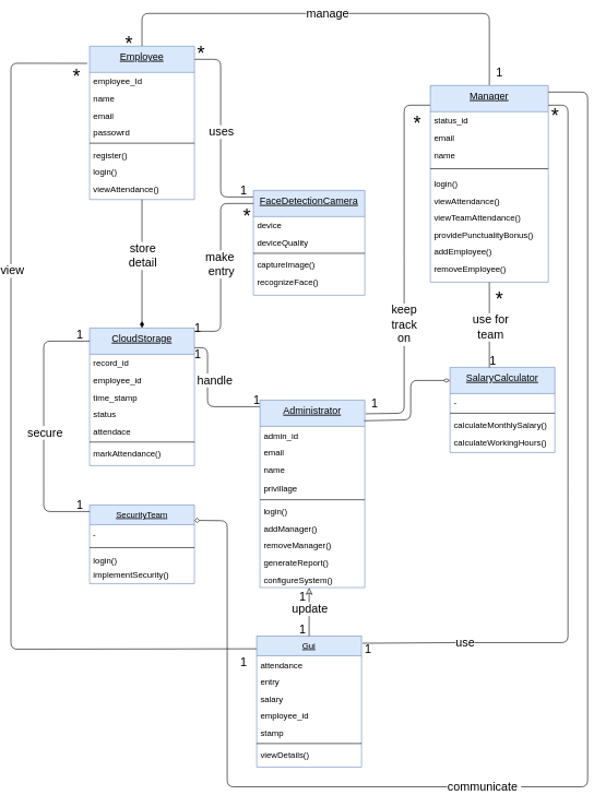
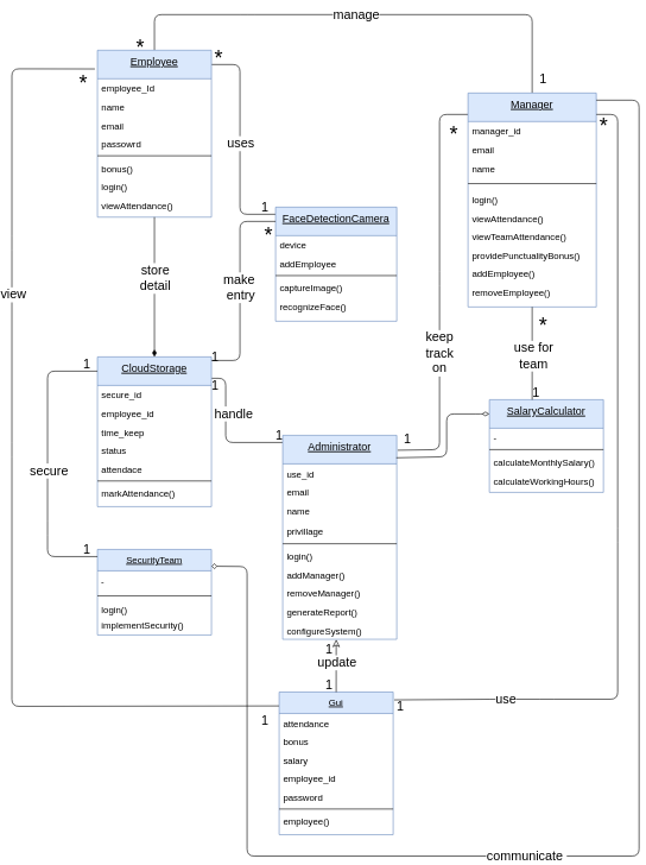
- <mxCell id="26" value="status_id" style="text;align=left;verticalAlign=top;spacingLeft=4;spacingRight=4;overflow=hidden;rotatable=0;points=[[0,0.5],[1,0.5]];portConstraint=eastwest;fontSize=13;" vertex="1" parent="25"><mxGeometry y="40" width="180" height="26" as="geometry" /></mxCell>
+ <mxCell id="26" value="manager_id" style="text;align=left;verticalAlign=top;spacingLeft=4;spacingRight=4;overflow=hidden;rotatable=0;points=[[0,0.5],[1,0.5]];portConstraint=eastwest;fontSize=13;" vertex="1" parent="25"><mxGeometry y="40" width="180" height="26" as="geometry" /></mxCell>
- <mxCell id="69" value="register()" style="text;align=left;verticalAlign=top;spacingLeft=4;spacingRight=4;overflow=hidden;rotatable=0;points=[[0,0.5],[1,0.5]];portConstraint=eastwest;fontSize=13;" vertex="1" parent="63"><mxGeometry y="152" width="160" height="26" as="geometry" /></mxCell>
+ <mxCell id="69" value="bonus()" style="text;align=left;verticalAlign=top;spacingLeft=4;spacingRight=4;overflow=hidden;rotatable=0;points=[[0,0.5],[1,0.5]];portConstraint=eastwest;fontSize=13;" vertex="1" parent="63"><mxGeometry y="152" width="160" height="26" as="geometry" /></mxCell>
- <mxCell id="38" value="deviceQuality" style="text;align=left;verticalAlign=top;spacingLeft=4;spacingRight=4;overflow=hidden;rotatable=0;points=[[0,0.5],[1,0.5]];portConstraint=eastwest;rounded=0;shadow=0;html=0;fontSize=13;" vertex="1" parent="36"><mxGeometry y="66" width="170" height="26" as="geometry" /></mxCell>
+ <mxCell id="38" value="addEmployee" style="text;align=left;verticalAlign=top;spacingLeft=4;spacingRight=4;overflow=hidden;rotatable=0;points=[[0,0.5],[1,0.5]];portConstraint=eastwest;rounded=0;shadow=0;html=0;fontSize=13;" vertex="1" parent="36"><mxGeometry y="66" width="170" height="26" as="geometry" /></mxCell>
- <mxCell id="43" value="record_id" style="text;align=left;verticalAlign=top;spacingLeft=4;spacingRight=4;overflow=hidden;rotatable=0;points=[[0,0.5],[1,0.5]];portConstraint=eastwest;fontSize=13;" vertex="1" parent="42"><mxGeometry y="40" width="160" height="26" as="geometry" /></mxCell>
+ <mxCell id="43" value="secure_id" style="text;align=left;verticalAlign=top;spacingLeft=4;spacingRight=4;overflow=hidden;rotatable=0;points=[[0,0.5],[1,0.5]];portConstraint=eastwest;fontSize=13;" vertex="1" parent="42"><mxGeometry y="40" width="160" height="26" as="geometry" /></mxCell>
- <mxCell id="45" value="time_stamp" style="text;align=left;verticalAlign=top;spacingLeft=4;spacingRight=4;overflow=hidden;rotatable=0;points=[[0,0.5],[1,0.5]];portConstraint=eastwest;rounded=0;shadow=0;html=0;fontSize=13;" vertex="1" parent="42"><mxGeometry y="92" width="160" height="26" as="geometry" /></mxCell>
+ <mxCell id="45" value="time_keep" style="text;align=left;verticalAlign=top;spacingLeft=4;spacingRight=4;overflow=hidden;rotatable=0;points=[[0,0.5],[1,0.5]];portConstraint=eastwest;rounded=0;shadow=0;html=0;fontSize=13;" vertex="1" parent="42"><mxGeometry y="92" width="160" height="26" as="geometry" /></mxCell>
- <mxCell id="15" value="admin_id" style="text;align=left;verticalAlign=top;spacingLeft=4;spacingRight=4;overflow=hidden;rotatable=0;points=[[0,0.5],[1,0.5]];portConstraint=eastwest;fontSize=13;" vertex="1" parent="14"><mxGeometry y="40" width="160" height="26" as="geometry" /></mxCell>
+ <mxCell id="15" value="use_id" style="text;align=left;verticalAlign=top;spacingLeft=4;spacingRight=4;overflow=hidden;rotatable=0;points=[[0,0.5],[1,0.5]];portConstraint=eastwest;fontSize=13;" vertex="1" parent="14"><mxGeometry y="40" width="160" height="26" as="geometry" /></mxCell>
- <mxCell id="52" value="entry" style="text;align=left;verticalAlign=top;spacingLeft=4;spacingRight=4;overflow=hidden;rotatable=0;points=[[0,0.5],[1,0.5]];portConstraint=eastwest;fontSize=13;" vertex="1" parent="50"><mxGeometry y="56" width="160" height="26" as="geometry" /></mxCell>
+ <mxCell id="52" value="bonus" style="text;align=left;verticalAlign=top;spacingLeft=4;spacingRight=4;overflow=hidden;rotatable=0;points=[[0,0.5],[1,0.5]];portConstraint=eastwest;fontSize=13;" vertex="1" parent="50"><mxGeometry y="56" width="160" height="26" as="geometry" /></mxCell>
- <mxCell id="55" value="stamp" style="text;align=left;verticalAlign=top;spacingLeft=4;spacingRight=4;overflow=hidden;rotatable=0;points=[[0,0.5],[1,0.5]];portConstraint=eastwest;rounded=0;shadow=0;html=0;fontSize=13;" vertex="1" parent="50"><mxGeometry y="134" width="160" height="26" as="geometry" /></mxCell>
+ <mxCell id="55" value="password" style="text;align=left;verticalAlign=top;spacingLeft=4;spacingRight=4;overflow=hidden;rotatable=0;points=[[0,0.5],[1,0.5]];portConstraint=eastwest;rounded=0;shadow=0;html=0;fontSize=13;" vertex="1" parent="50"><mxGeometry y="134" width="160" height="26" as="geometry" /></mxCell>
- <mxCell id="57" value="viewDetails()" style="text;align=left;verticalAlign=top;spacingLeft=4;spacingRight=4;overflow=hidden;rotatable=0;points=[[0,0.5],[1,0.5]];portConstraint=eastwest;fontSize=13;" vertex="1" parent="50"><mxGeometry y="168" width="160" height="26" as="geometry" /></mxCell>
+ <mxCell id="57" value="employee()" style="text;align=left;verticalAlign=top;spacingLeft=4;spacingRight=4;overflow=hidden;rotatable=0;points=[[0,0.5],[1,0.5]];portConstraint=eastwest;fontSize=13;" vertex="1" parent="50"><mxGeometry y="168" width="160" height="26" as="geometry" /></mxCell>
